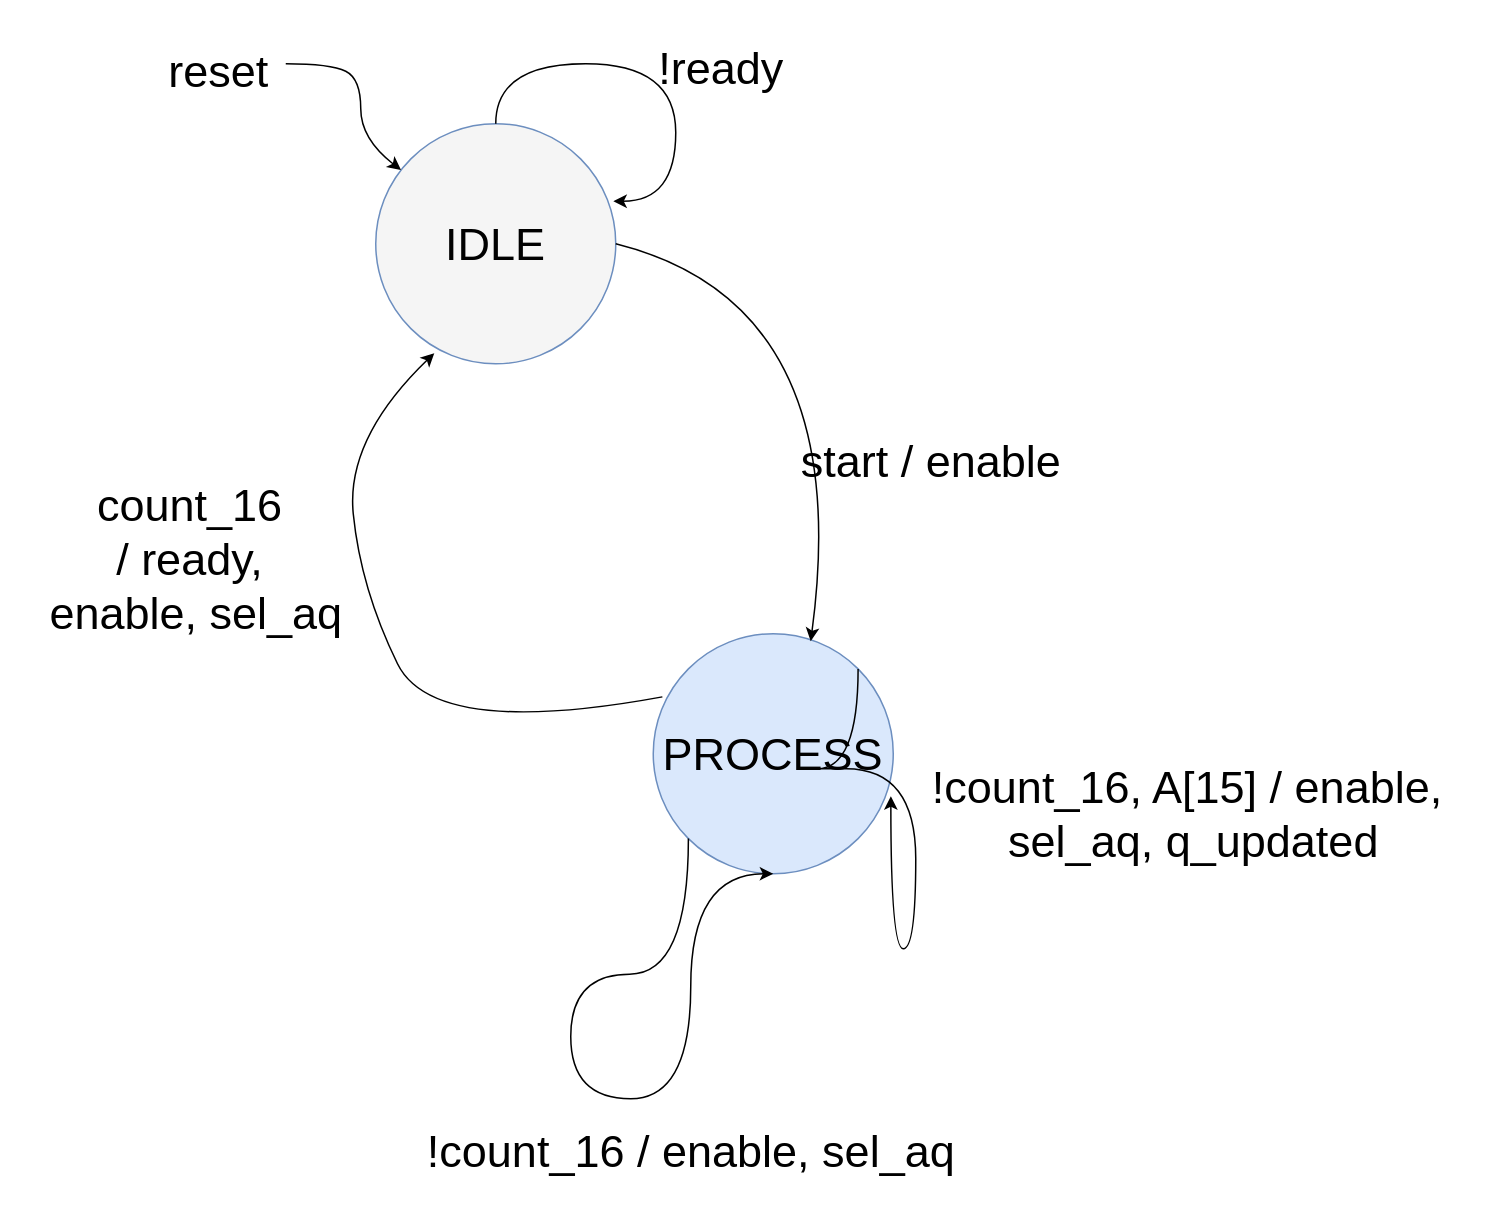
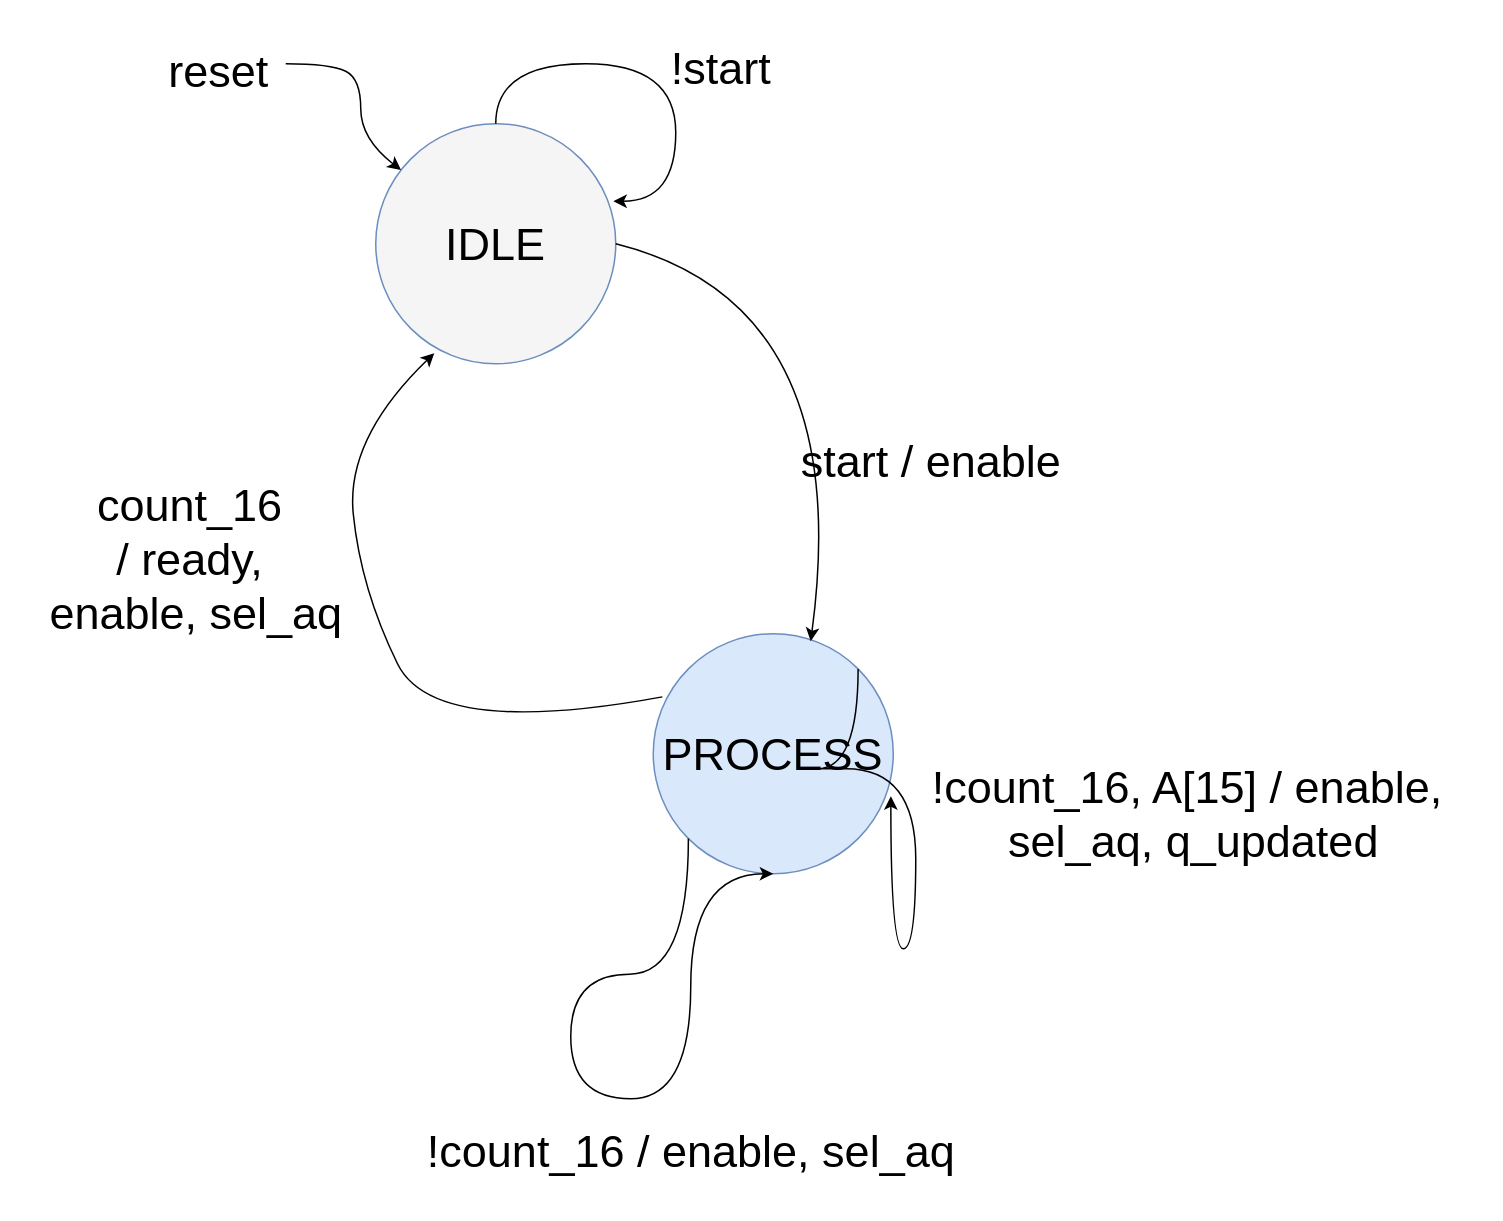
- <mxCell id="9" value="&lt;font style=&quot;font-size: 30px;&quot;&gt;!ready&lt;/font&gt;" style="text;html=1;align=center;verticalAlign=middle;resizable=0;points=[];autosize=1;strokeColor=none;fillColor=none;" vertex="1" parent="1"><mxGeometry x="435" y="20" width="90" height="50" as="geometry" /></mxCell>
+ <mxCell id="9" value="&lt;font style=&quot;font-size: 30px;&quot;&gt;!start&lt;/font&gt;" style="text;html=1;align=center;verticalAlign=middle;resizable=0;points=[];autosize=1;strokeColor=none;fillColor=none;" vertex="1" parent="1"><mxGeometry x="435" y="20" width="90" height="50" as="geometry" /></mxCell>
